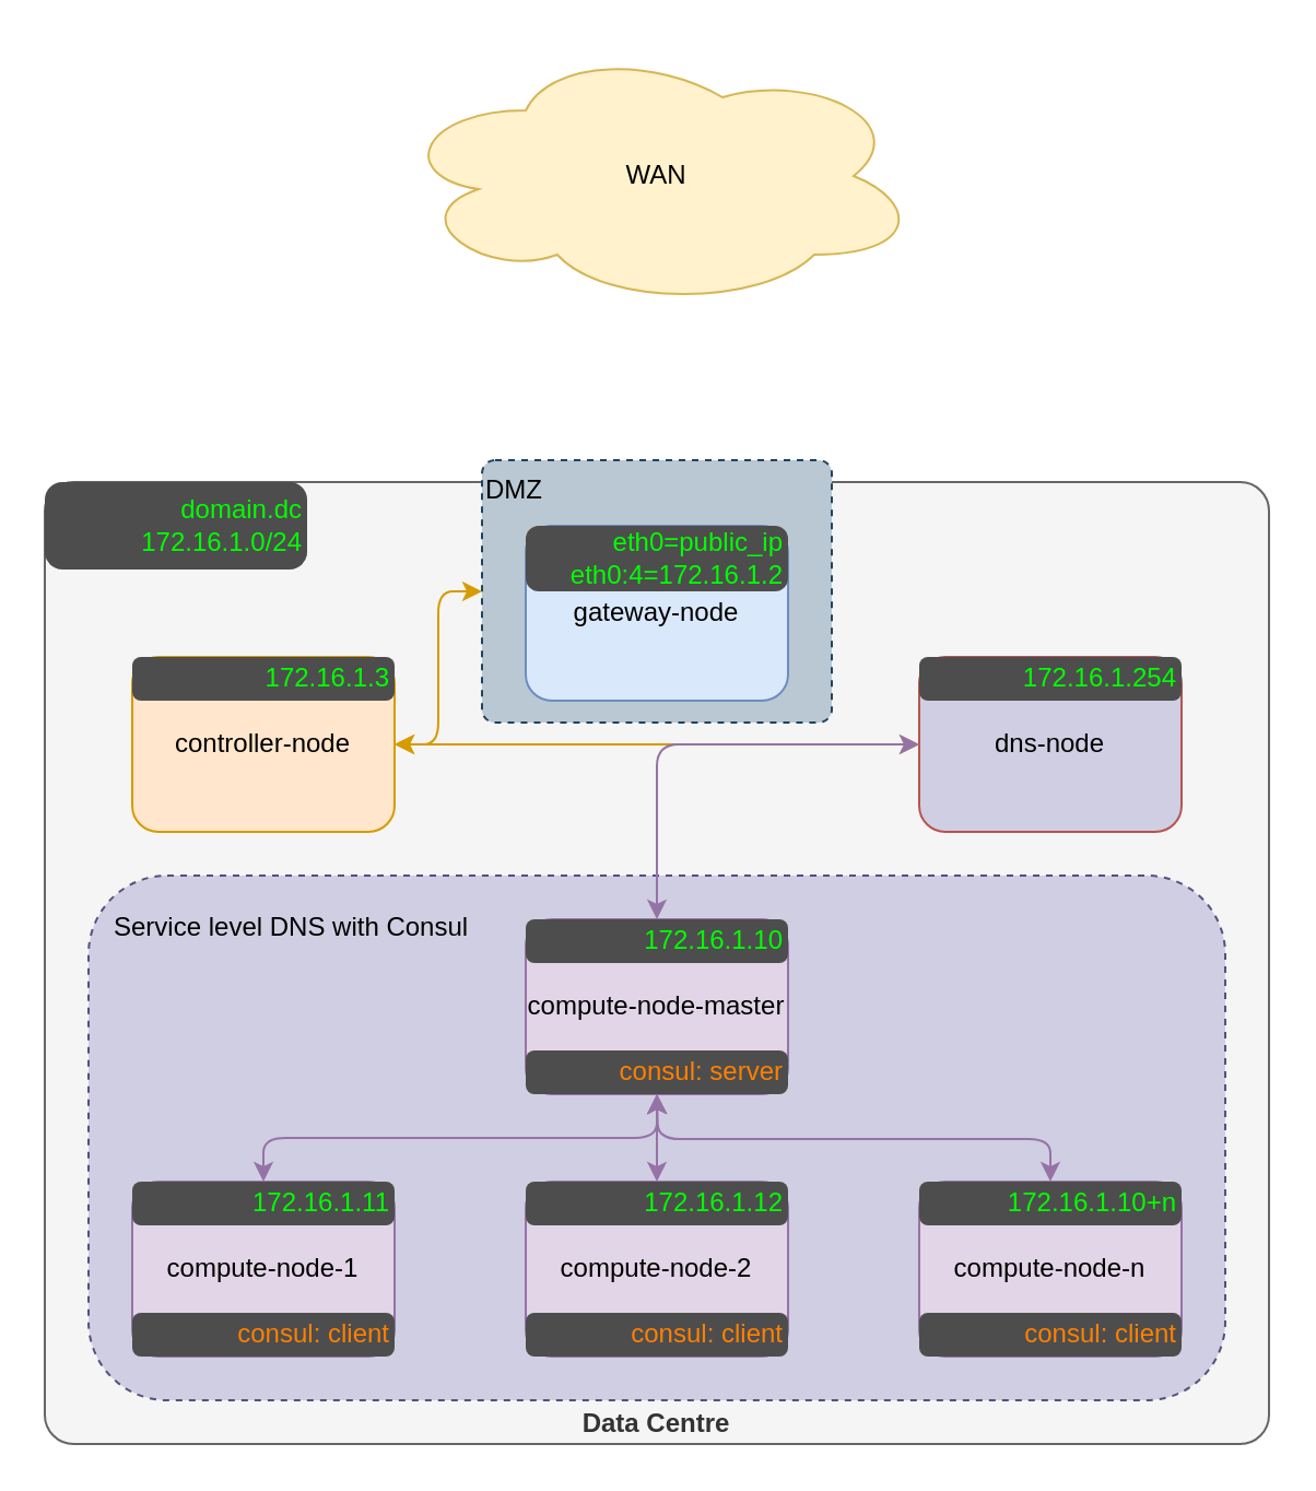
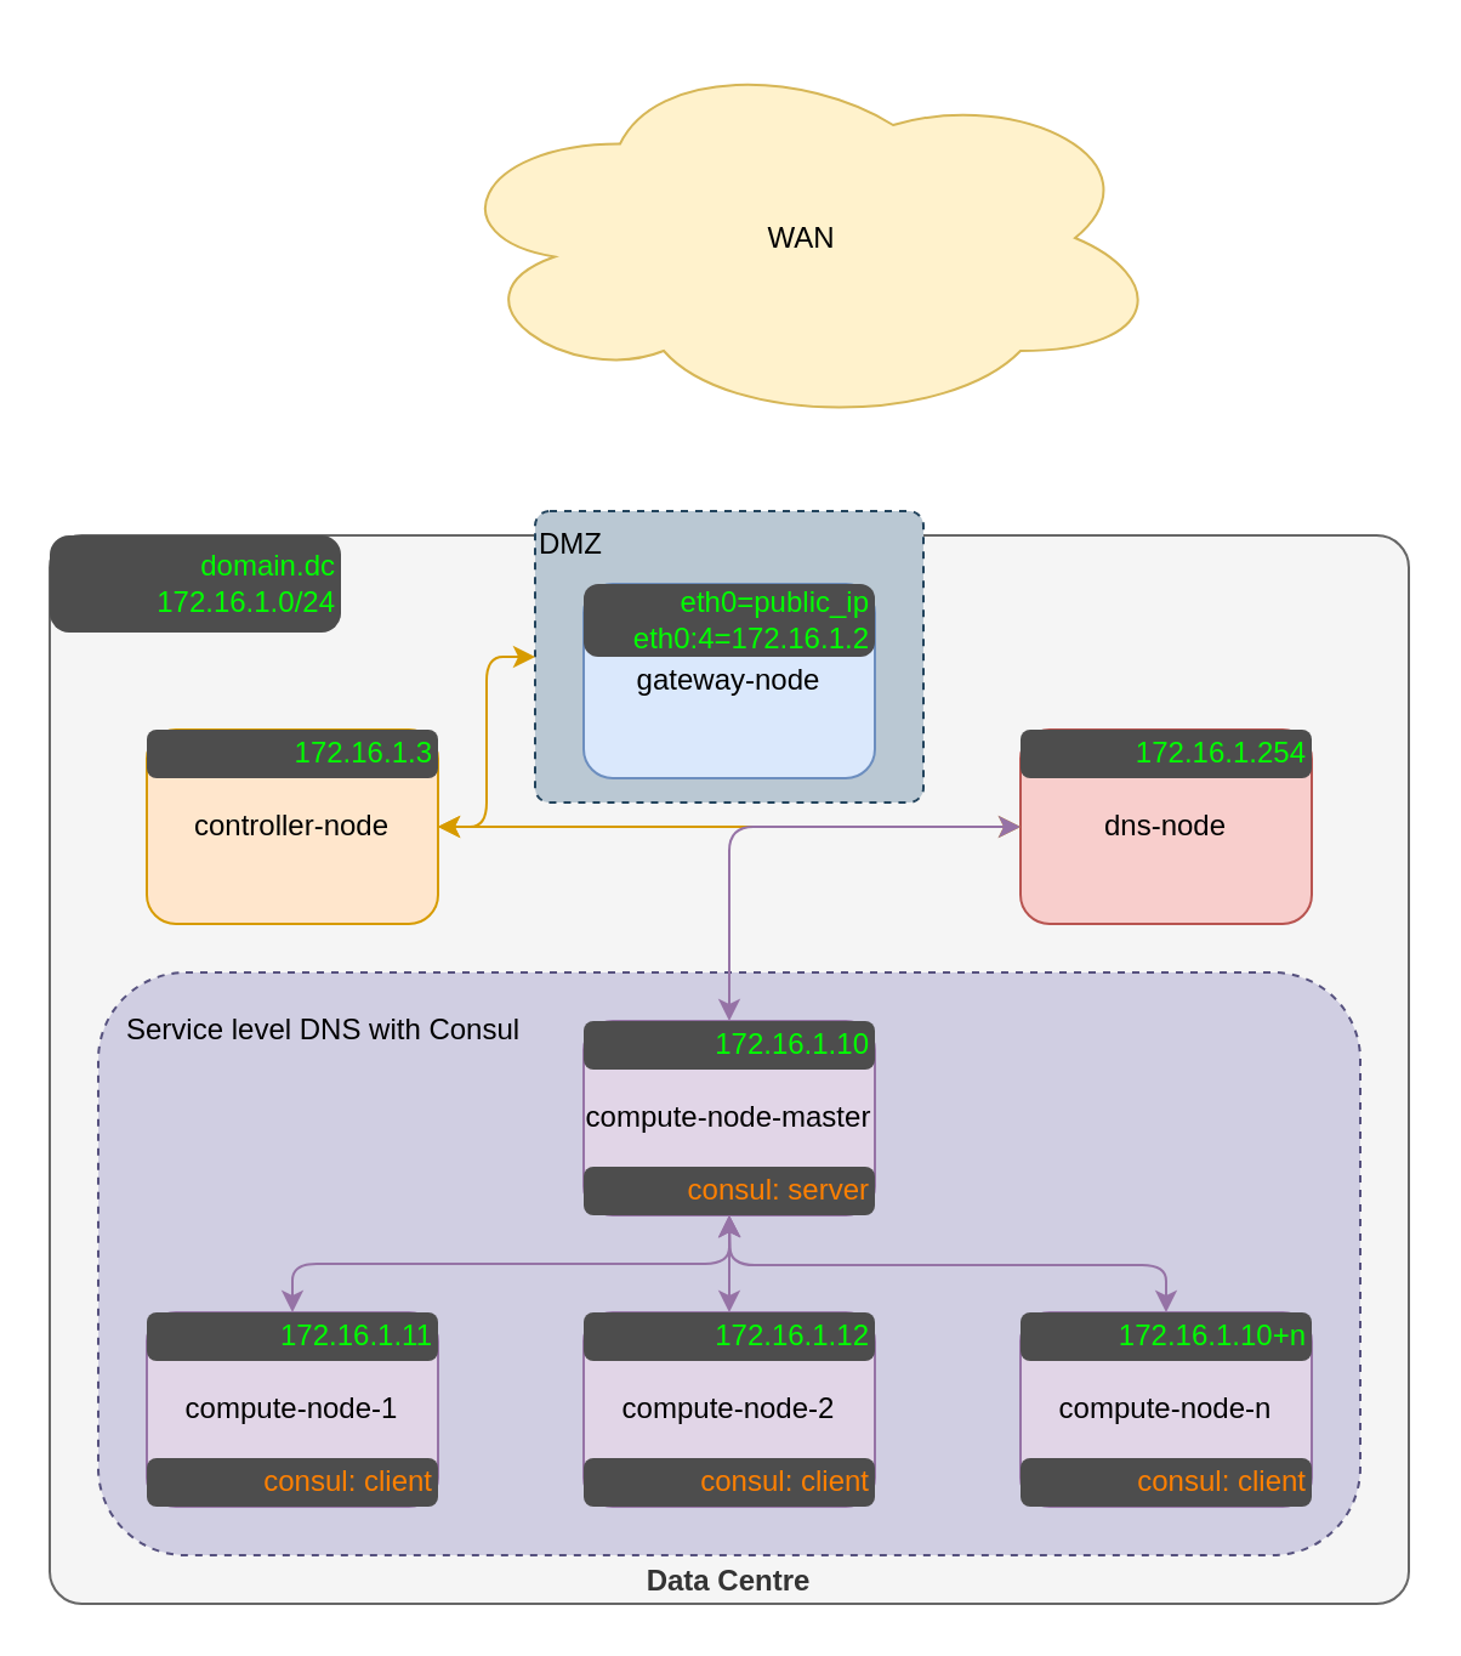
- <mxCell id="2" value="WAN" style="ellipse;shape=cloud;whiteSpace=wrap;html=1;fillColor=#fff2cc;strokeColor=#d6b656;" parent="1" vertex="1"><mxGeometry x="180" y="20" width="240" height="120" as="geometry" /></mxCell>
+ <mxCell id="2" value="WAN" style="ellipse;shape=cloud;whiteSpace=wrap;html=1;fillColor=#fff2cc;strokeColor=#d6b656;" parent="1" vertex="1"><mxGeometry x="180" y="20" width="300" height="155" as="geometry" /></mxCell>
- <mxCell id="10" value="dns-node" style="rounded=1;whiteSpace=wrap;html=1;shadow=0;glass=0;comic=0;fillColor=#d0cee2;strokeColor=#b85450;" parent="7" vertex="1"><mxGeometry x="420" y="300" width="120" height="80" as="geometry" /></mxCell>
+ <mxCell id="10" value="dns-node" style="rounded=1;whiteSpace=wrap;html=1;shadow=0;glass=0;comic=0;fillColor=#f8cecc;strokeColor=#b85450;" parent="7" vertex="1"><mxGeometry x="420" y="300" width="120" height="80" as="geometry" /></mxCell>
